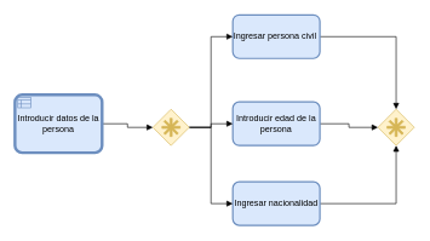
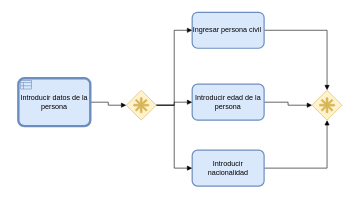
- <mxCell id="7" value="Introducir datos de la persona" style="points=[[0.25,0,0],[0.5,0,0],[0.75,0,0],[1,0.25,0],[1,0.5,0],[1,0.75,0],[0.75,1,0],[0.5,1,0],[0.25,1,0],[0,0.75,0],[0,0.5,0],[0,0.25,0]];shape=mxgraph.bpmn.task;whiteSpace=wrap;rectStyle=rounded;size=10;bpmnShapeType=call;taskMarker=businessRule;strokeWidth=1;fillColor=#dae8fc;strokeColor=#6c8ebf;" vertex="1" parent="1"><mxGeometry x="20" y="130" width="120" height="80" as="geometry" /></mxCell>
+ <mxCell id="7" value="Introducir datos de la persona" style="points=[[0.25,0,0],[0.5,0,0],[0.75,0,0],[1,0.25,0],[1,0.5,0],[1,0.75,0],[0.75,1,0],[0.5,1,0],[0.25,1,0],[0,0.75,0],[0,0.5,0],[0,0.25,0]];shape=mxgraph.bpmn.task;whiteSpace=wrap;rectStyle=rounded;size=10;bpmnShapeType=call;taskMarker=businessRule;strokeWidth=1;fillColor=#dae8fc;strokeColor=#6c8ebf;" vertex="1" parent="1"><mxGeometry x="30" y="130" width="120" height="80" as="geometry" /></mxCell>
- <mxCell id="9" value="Ingresar nacionalidad" style="rounded=1;whiteSpace=wrap;html=1;strokeWidth=2;fillColor=#dae8fc;strokeColor=#6c8ebf;" vertex="1" parent="1"><mxGeometry x="320" y="250" width="120" height="60" as="geometry" /></mxCell>
+ <mxCell id="9" value="Introducir nacionalidad" style="rounded=1;whiteSpace=wrap;html=1;strokeWidth=2;fillColor=#dae8fc;strokeColor=#6c8ebf;" vertex="1" parent="1"><mxGeometry x="320" y="250" width="120" height="60" as="geometry" /></mxCell>
